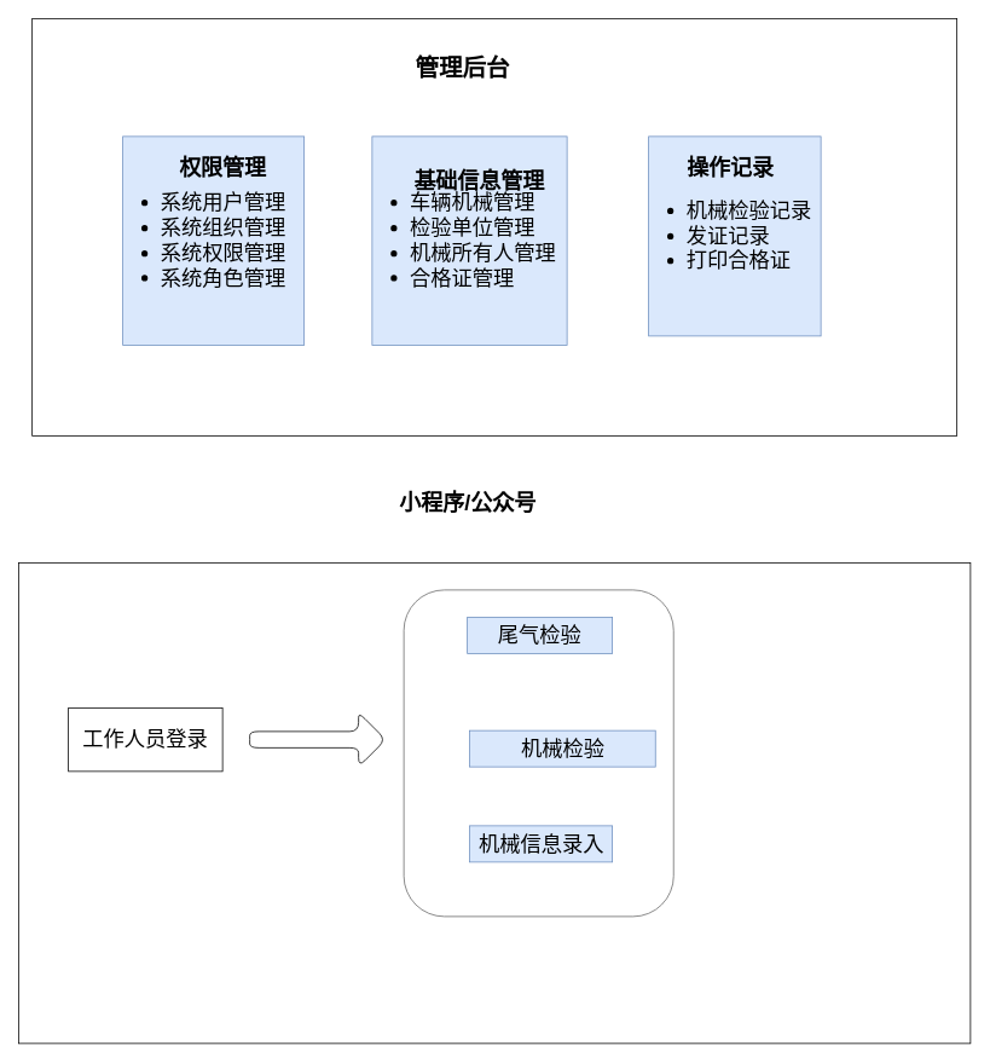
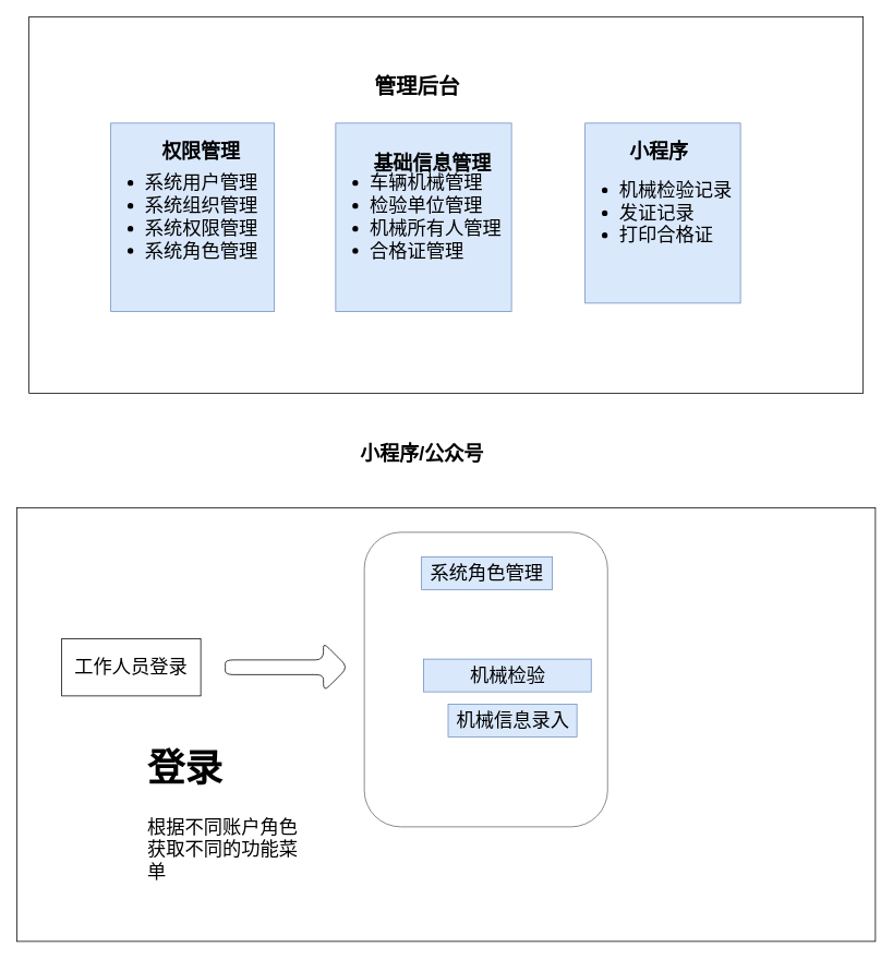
- <mxCell id="3" value="&lt;font style=&quot;font-size: 26px&quot;&gt;&lt;b&gt;管理后台&lt;/b&gt;&lt;/font&gt;" style="text;html=1;strokeColor=none;fillColor=none;align=center;verticalAlign=middle;whiteSpace=wrap;rounded=0;" vertex="1" parent="1"><mxGeometry x="365" y="65" width="290" height="20" as="geometry" /></mxCell>
+ <mxCell id="3" value="&lt;font style=&quot;font-size: 26px&quot;&gt;&lt;b&gt;管理后台&lt;/b&gt;&lt;/font&gt;" style="text;html=1;strokeColor=none;fillColor=none;align=center;verticalAlign=middle;whiteSpace=wrap;rounded=0;" vertex="1" parent="1"><mxGeometry x="365" y="95" width="290" height="20" as="geometry" /></mxCell>
- <mxCell id="10" value="&lt;font&gt;操作记录&lt;/font&gt;" style="text;html=1;fontSize=24;fontStyle=1;verticalAlign=middle;align=center;" vertex="1" parent="1"><mxGeometry x="755" y="165" width="100" height="40" as="geometry" /></mxCell>
+ <mxCell id="10" value="&lt;font&gt;小程序&lt;/font&gt;" style="text;html=1;fontSize=24;fontStyle=1;verticalAlign=middle;align=center;" vertex="1" parent="1"><mxGeometry x="755" y="165" width="100" height="40" as="geometry" /></mxCell>
- <mxCell id="14" value="尾气检验" style="text;html=1;fillColor=#dae8fc;align=center;verticalAlign=middle;whiteSpace=wrap;rounded=0;fontSize=23;strokeColor=#6c8ebf;" vertex="1" parent="1"><mxGeometry x="515" y="680" width="160" height="40" as="geometry" /></mxCell>
+ <mxCell id="14" value="系统角色管理" style="text;html=1;fillColor=#dae8fc;align=center;verticalAlign=middle;whiteSpace=wrap;rounded=0;fontSize=23;strokeColor=#6c8ebf;" vertex="1" parent="1"><mxGeometry x="515" y="680" width="160" height="40" as="geometry" /></mxCell>
- <mxCell id="16" value="机械信息录入" style="text;html=1;fillColor=#dae8fc;align=center;verticalAlign=middle;whiteSpace=wrap;rounded=0;fontSize=23;strokeColor=#6c8ebf;" vertex="1" parent="1"><mxGeometry x="517.5" y="910" width="157.5" height="40" as="geometry" /></mxCell>
+ <mxCell id="16" value="机械信息录入" style="text;html=1;fillColor=#dae8fc;align=center;verticalAlign=middle;whiteSpace=wrap;rounded=0;fontSize=23;strokeColor=#6c8ebf;" vertex="1" parent="1"><mxGeometry x="547.5" y="860" width="157.5" height="40" as="geometry" /></mxCell>
+ <mxCell id="19" value="&lt;h1&gt;登录&lt;/h1&gt;&lt;p&gt;根据不同账户角色获取不同的功能菜单&lt;/p&gt;" style="text;html=1;strokeColor=none;fillColor=none;spacing=5;spacingTop=-20;whiteSpace=wrap;overflow=hidden;rounded=0;fontSize=23;fontColor=#000000;" vertex="1" parent="1"><mxGeometry x="175" y="890" width="200" height="200" as="geometry" /></mxCell>
